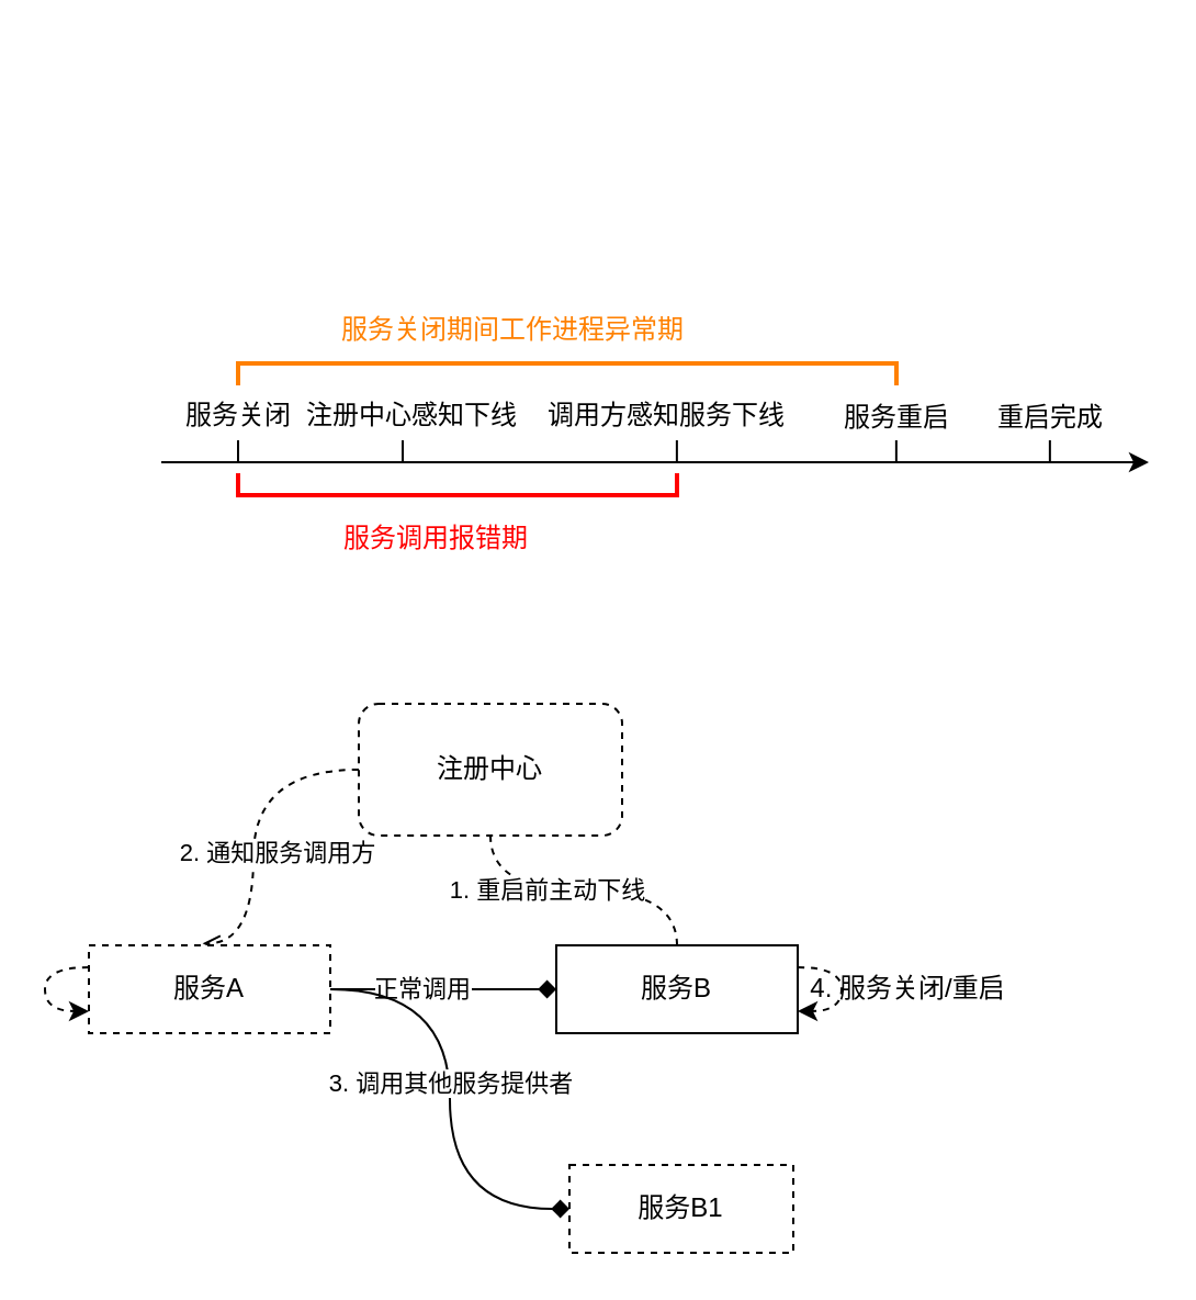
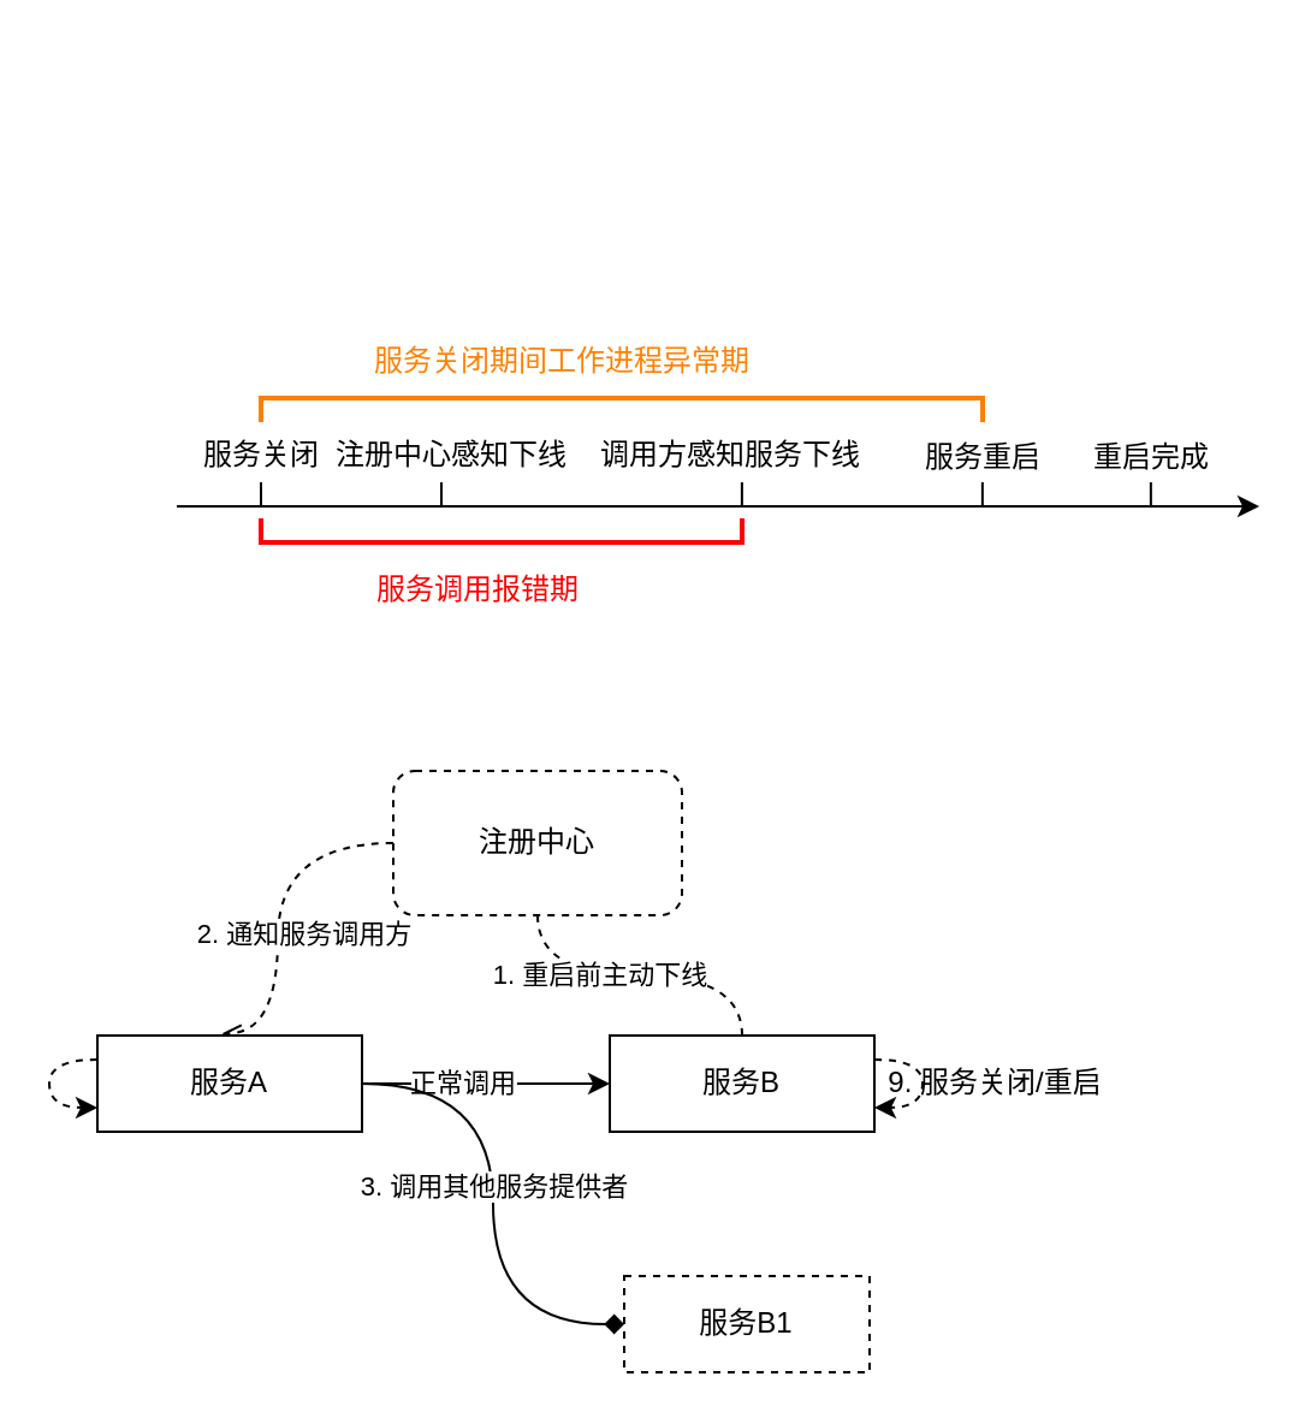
- <mxCell id="30" value="服务A" style="rounded=0;whiteSpace=wrap;html=1;strokeColor=#000000;fontColor=#000000;dashed=1;" parent="1" vertex="1"><mxGeometry x="40" y="430" width="110" height="40" as="geometry" /></mxCell>
+ <mxCell id="30" value="服务A" style="rounded=0;whiteSpace=wrap;html=1;strokeColor=#000000;fontColor=#000000;" parent="1" vertex="1"><mxGeometry x="40" y="430" width="110" height="40" as="geometry" /></mxCell>
- <mxCell id="20" style="edgeStyle=orthogonalEdgeStyle;curved=1;orthogonalLoop=1;jettySize=auto;html=1;fontColor=#000000;exitX=1;exitY=0.5;exitDx=0;exitDy=0;endArrow=diamond;" parent="1" source="30" target="27" edge="1"><mxGeometry relative="1" as="geometry"><mxPoint x="173" y="450" as="sourcePoint" /></mxGeometry></mxCell>
+ <mxCell id="20" style="edgeStyle=orthogonalEdgeStyle;curved=1;orthogonalLoop=1;jettySize=auto;html=1;fontColor=#000000;exitX=1;exitY=0.5;exitDx=0;exitDy=0;" parent="1" source="30" target="27" edge="1"><mxGeometry relative="1" as="geometry"><mxPoint x="173" y="450" as="sourcePoint" /></mxGeometry></mxCell>
- <mxCell id="31" value="4. 服务关闭/重启" style="text;html=1;align=center;verticalAlign=middle;resizable=0;points=[];autosize=1;strokeColor=none;fillColor=none;fontColor=#000000;" parent="1" vertex="1"><mxGeometry x="358" y="435" width="110" height="30" as="geometry" /></mxCell>
+ <mxCell id="31" value="9. 服务关闭/重启" style="text;html=1;align=center;verticalAlign=middle;resizable=0;points=[];autosize=1;strokeColor=none;fillColor=none;fontColor=#000000;" parent="1" vertex="1"><mxGeometry x="358" y="435" width="110" height="30" as="geometry" /></mxCell>
